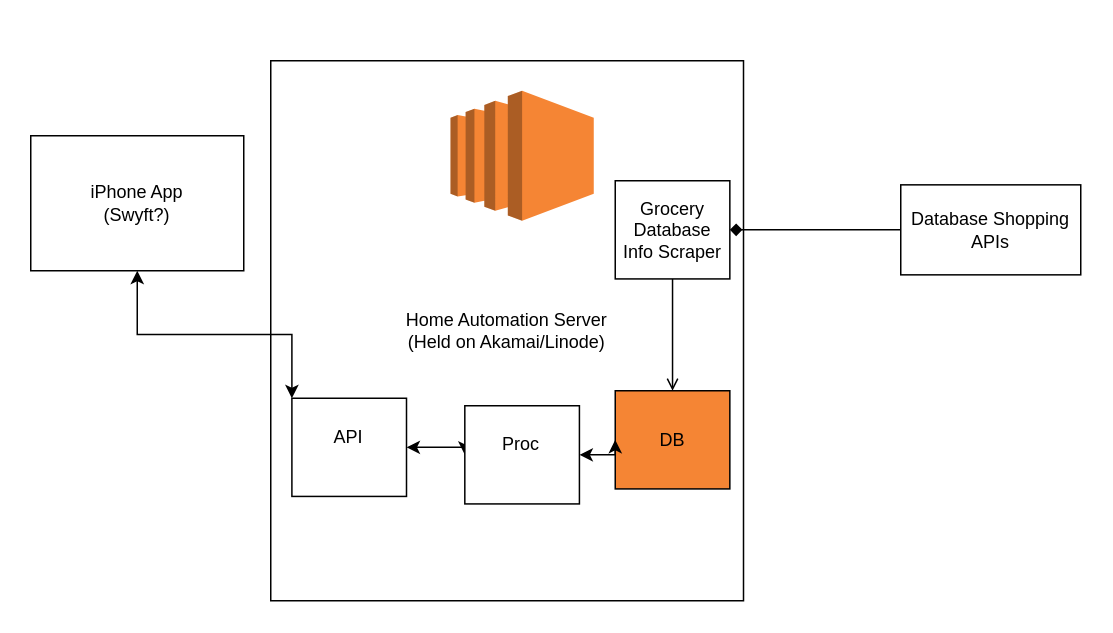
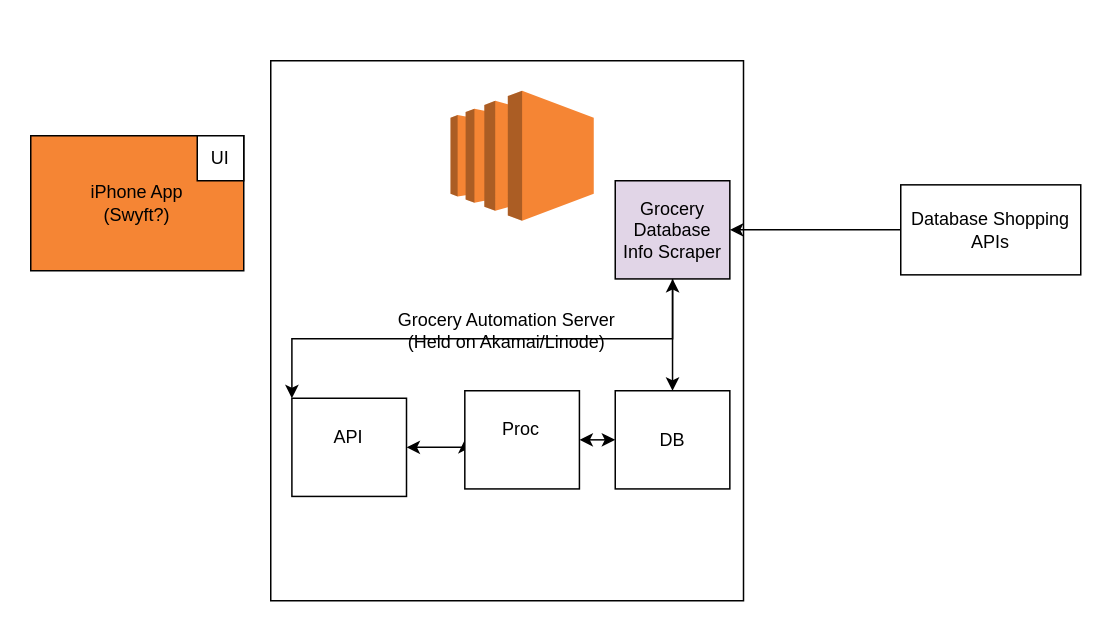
+ <mxCell id="16" value="UI" style="rounded=0;whiteSpace=wrap;html=1;" vertex="1" parent="14"><mxGeometry x="111" width="31" height="30" as="geometry" /></mxCell>
- <mxCell id="15" value="iPhone App&lt;div&gt;(Swyft?)&lt;/div&gt;" style="rounded=0;whiteSpace=wrap;html=1;" vertex="1" parent="14"><mxGeometry width="142" height="90" as="geometry" /></mxCell>
+ <mxCell id="15" value="iPhone App&lt;div&gt;(Swyft?)&lt;/div&gt;" style="rounded=0;whiteSpace=wrap;html=1;fillColor=#f58534;" vertex="1" parent="14"><mxGeometry width="142" height="90" as="geometry" /></mxCell>
- <mxCell id="12" value="Grocery Database&lt;div&gt;Info Scraper&lt;/div&gt;" style="rounded=0;whiteSpace=wrap;html=1;" vertex="1" parent="4"><mxGeometry x="219.66" y="90" width="76.404" height="65.455" as="geometry" /></mxCell>
+ <mxCell id="12" value="Grocery Database&lt;div&gt;Info Scraper&lt;/div&gt;" style="rounded=0;whiteSpace=wrap;html=1;fillColor=#e1d5e7;" vertex="1" parent="4"><mxGeometry x="219.66" y="90" width="76.404" height="65.455" as="geometry" /></mxCell>
- <mxCell id="18" style="edgeStyle=orthogonalEdgeStyle;rounded=0;orthogonalLoop=1;jettySize=auto;html=1;exitX=0;exitY=0.5;exitDx=0;exitDy=0;entryX=1;entryY=0.5;entryDx=0;entryDy=0;endArrow=diamond;" edge="1" parent="1" source="19" target="12"><mxGeometry relative="1" as="geometry" /></mxCell>
+ <mxCell id="18" style="edgeStyle=orthogonalEdgeStyle;rounded=0;orthogonalLoop=1;jettySize=auto;html=1;exitX=0;exitY=0.5;exitDx=0;exitDy=0;entryX=1;entryY=0.5;entryDx=0;entryDy=0;" edge="1" parent="1" source="19" target="12"><mxGeometry relative="1" as="geometry" /></mxCell>
- <mxCell id="5" value="Home Automation Server&lt;div&gt;(Held on Akamai/Linode)&lt;/div&gt;" style="rounded=0;whiteSpace=wrap;html=1;" vertex="1" parent="4"><mxGeometry x="-10" y="10" width="315.169" height="360" as="geometry" /></mxCell>
+ <mxCell id="5" value="Grocery Automation Server&lt;div&gt;(Held on Akamai/Linode)&lt;/div&gt;" style="rounded=0;whiteSpace=wrap;html=1;" vertex="1" parent="4"><mxGeometry x="-10" y="10" width="315.169" height="360" as="geometry" /></mxCell>
- <mxCell id="17" style="edgeStyle=orthogonalEdgeStyle;rounded=0;orthogonalLoop=1;jettySize=auto;html=1;exitX=0;exitY=0;exitDx=0;exitDy=0;startArrow=classic;startFill=1;" edge="1" parent="1" source="7" target="15"><mxGeometry relative="1" as="geometry" /></mxCell>
+ <mxCell id="17" style="edgeStyle=orthogonalEdgeStyle;rounded=0;orthogonalLoop=1;jettySize=auto;html=1;exitX=0;exitY=0;exitDx=0;exitDy=0;startArrow=classic;startFill=1;" edge="1" parent="1" source="7" target="12"><mxGeometry relative="1" as="geometry" /></mxCell>
- <mxCell id="11" style="edgeStyle=orthogonalEdgeStyle;rounded=0;orthogonalLoop=1;jettySize=auto;html=1;exitX=0.5;exitY=1;exitDx=0;exitDy=0;entryX=0.5;entryY=0;entryDx=0;entryDy=0;endArrow=open;" edge="1" parent="4" source="12" target="8"><mxGeometry relative="1" as="geometry" /></mxCell>
+ <mxCell id="11" style="edgeStyle=orthogonalEdgeStyle;rounded=0;orthogonalLoop=1;jettySize=auto;html=1;exitX=0.5;exitY=1;exitDx=0;exitDy=0;entryX=0.5;entryY=0;entryDx=0;entryDy=0;" edge="1" parent="4" source="12" target="8"><mxGeometry relative="1" as="geometry" /></mxCell>
- <mxCell id="8" value="DB" style="rounded=0;whiteSpace=wrap;html=1;fillColor=#f58534;" vertex="1" parent="4"><mxGeometry x="219.663" y="229.998" width="76.404" height="65.455" as="geometry" /></mxCell>
+ <mxCell id="8" value="DB" style="rounded=0;whiteSpace=wrap;html=1;" vertex="1" parent="4"><mxGeometry x="219.663" y="229.998" width="76.404" height="65.455" as="geometry" /></mxCell>
- <mxCell id="10" value="Proc&lt;div&gt;&lt;br/&gt;&lt;/div&gt;" style="rounded=0;whiteSpace=wrap;html=1;" vertex="1" parent="4"><mxGeometry x="119.382" y="239.998" width="76.404" height="65.455" as="geometry" /></mxCell>
+ <mxCell id="10" value="Proc&lt;div&gt;&lt;br/&gt;&lt;/div&gt;" style="rounded=0;whiteSpace=wrap;html=1;" vertex="1" parent="4"><mxGeometry x="119.382" y="229.998" width="76.404" height="65.455" as="geometry" /></mxCell>
